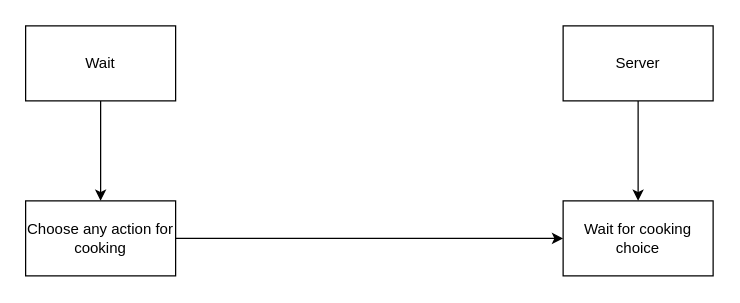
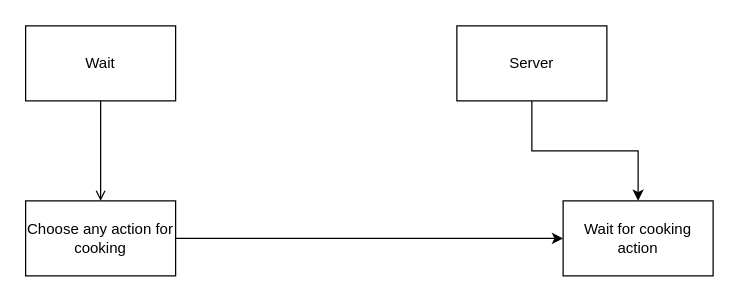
- <mxCell id="5" value="Server" style="rounded=0;whiteSpace=wrap;html=1;" vertex="1" parent="1"><mxGeometry x="450" y="20" width="120" height="60" as="geometry" /></mxCell>
+ <mxCell id="5" value="Server" style="rounded=0;whiteSpace=wrap;html=1;" vertex="1" parent="1"><mxGeometry x="365" y="20" width="120" height="60" as="geometry" /></mxCell>
- <mxCell id="2" value="" style="edgeStyle=orthogonalEdgeStyle;rounded=0;orthogonalLoop=1;jettySize=auto;html=1;" edge="1" parent="1" source="3" target="7"><mxGeometry relative="1" as="geometry" /></mxCell>
+ <mxCell id="2" value="" style="edgeStyle=orthogonalEdgeStyle;rounded=0;orthogonalLoop=1;jettySize=auto;html=1;endArrow=open;" edge="1" parent="1" source="3" target="7"><mxGeometry relative="1" as="geometry" /></mxCell>
- <mxCell id="8" value="Wait for cooking choice" style="rounded=0;whiteSpace=wrap;html=1;" vertex="1" parent="1"><mxGeometry x="450" y="160" width="120" height="60" as="geometry" /></mxCell>
+ <mxCell id="8" value="Wait for cooking action" style="rounded=0;whiteSpace=wrap;html=1;" vertex="1" parent="1"><mxGeometry x="450" y="160" width="120" height="60" as="geometry" /></mxCell>
